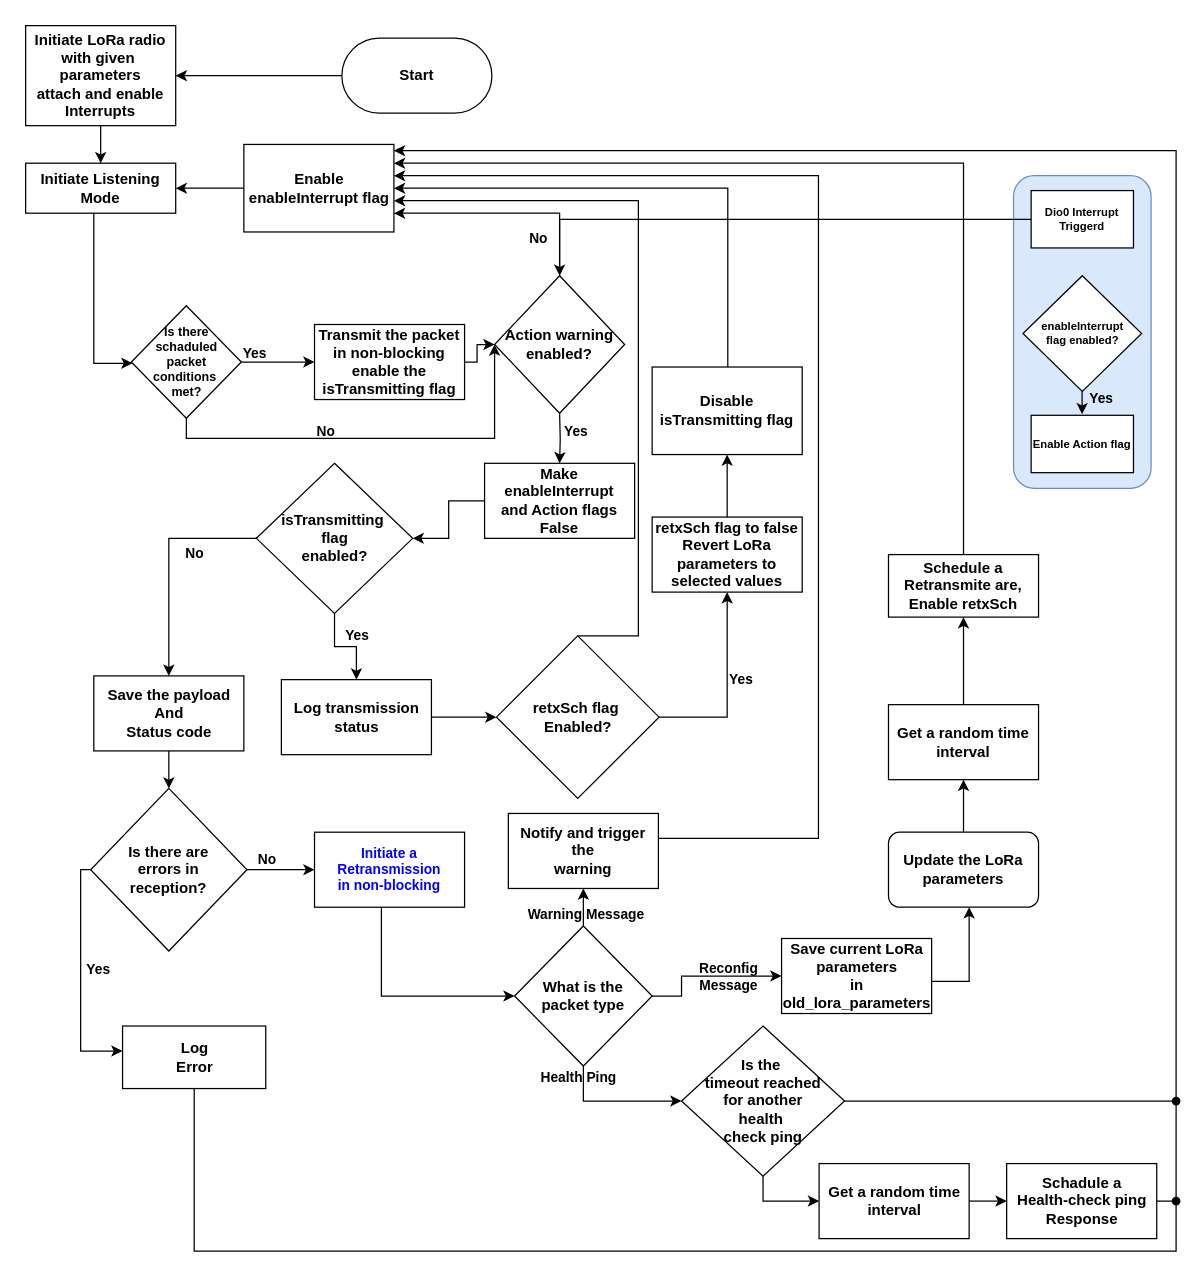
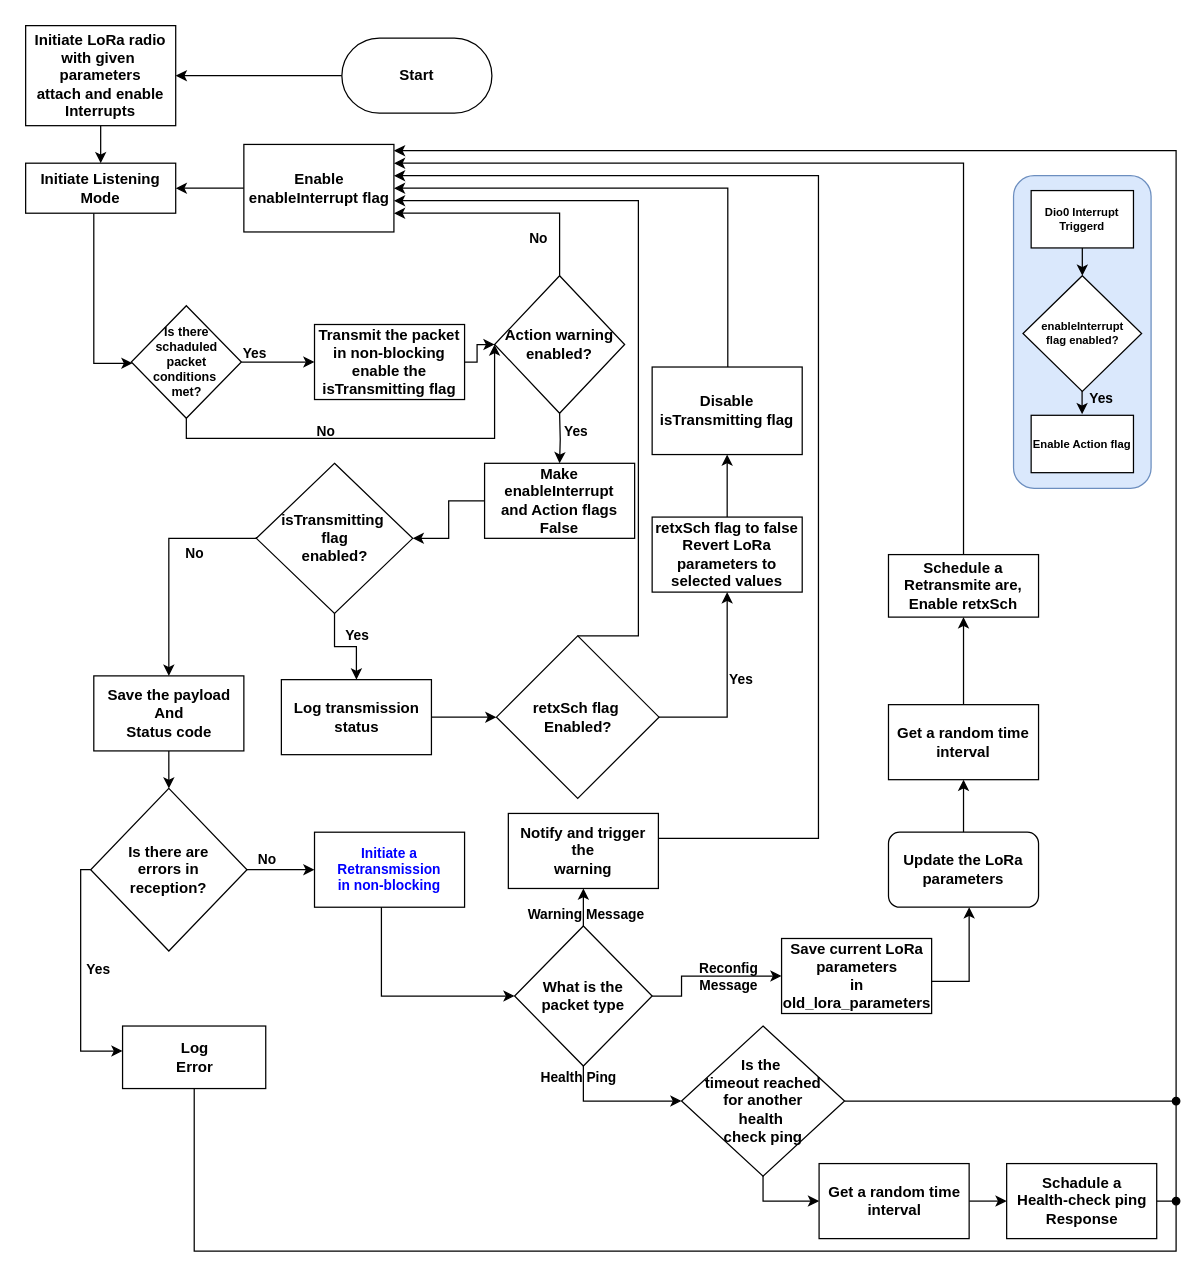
- <mxCell id="76" style="edgeStyle=orthogonalEdgeStyle;rounded=0;orthogonalLoop=1;jettySize=auto;html=1;fontStyle=1;" edge="1" parent="74" source="77" target="14"><mxGeometry relative="1" as="geometry" /></mxCell>
+ <mxCell id="76" style="edgeStyle=orthogonalEdgeStyle;rounded=0;orthogonalLoop=1;jettySize=auto;html=1;entryX=0.5;entryY=0;entryDx=0;entryDy=0;fontStyle=1" edge="1" parent="74" source="77" target="80"><mxGeometry relative="1" as="geometry" /></mxCell>
